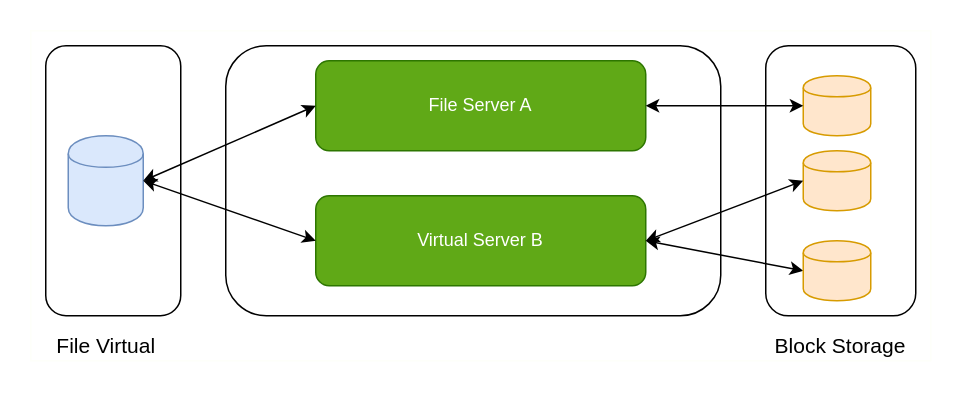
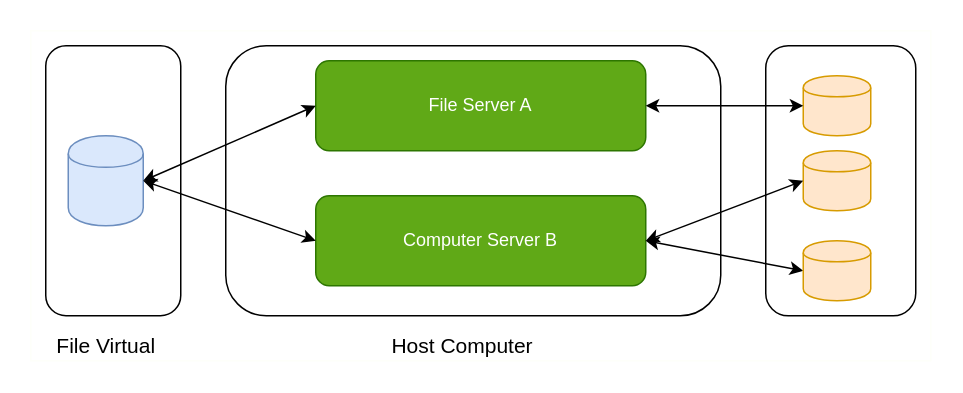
- <mxCell id="5" value="Virtual Server B" style="rounded=1;whiteSpace=wrap;html=1;fillColor=#60a917;strokeColor=#2D7600;fontColor=#ffffff;" parent="1" vertex="1"><mxGeometry x="210" y="130" width="220" height="60" as="geometry" /></mxCell>
+ <mxCell id="5" value="Computer Server B" style="rounded=1;whiteSpace=wrap;html=1;fillColor=#60a917;strokeColor=#2D7600;fontColor=#ffffff;" parent="1" vertex="1"><mxGeometry x="210" y="130" width="220" height="60" as="geometry" /></mxCell>
+ <mxCell id="18" value="Host Computer" style="text;html=1;strokeColor=none;fillColor=none;align=center;verticalAlign=middle;whiteSpace=wrap;rounded=0;fontSize=14;" parent="1" vertex="1"><mxGeometry x="247.5" y="220" width="120" height="20" as="geometry" /></mxCell>
- <mxCell id="19" value="Block Storage" style="text;html=1;strokeColor=none;fillColor=none;align=center;verticalAlign=middle;whiteSpace=wrap;rounded=0;fontSize=14;" parent="1" vertex="1"><mxGeometry x="500" y="220" width="120" height="20" as="geometry" /></mxCell>
